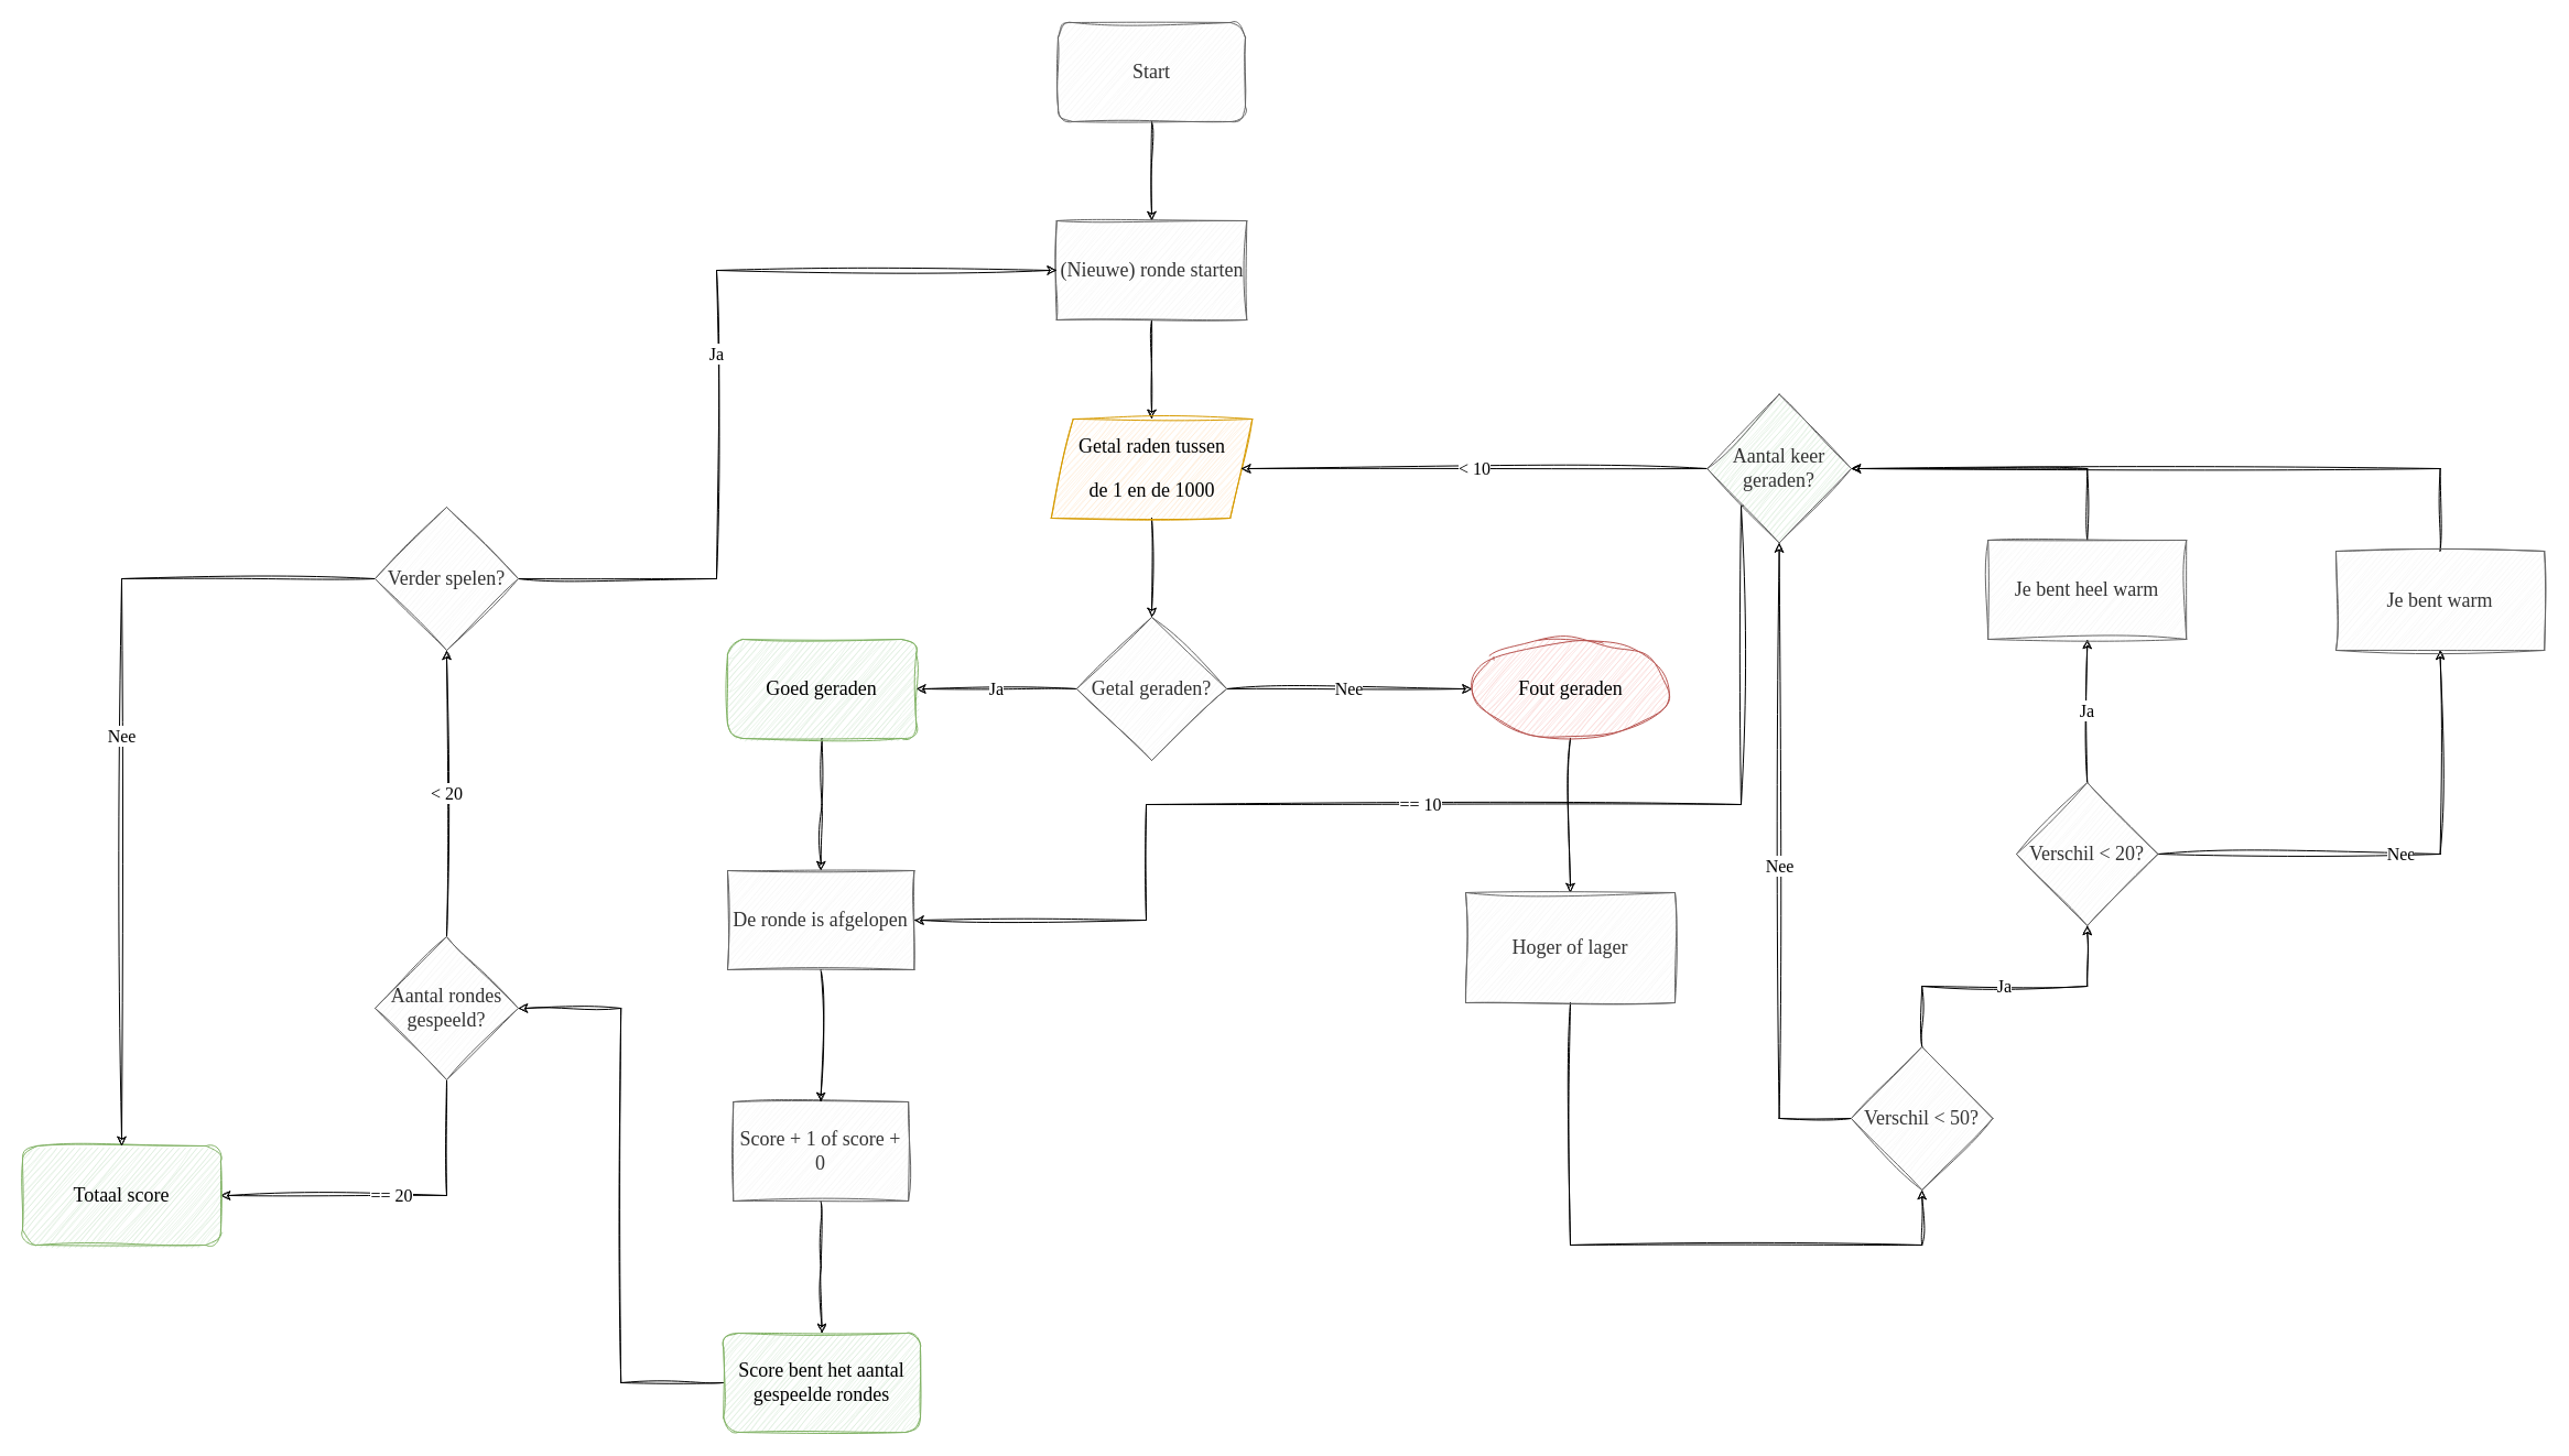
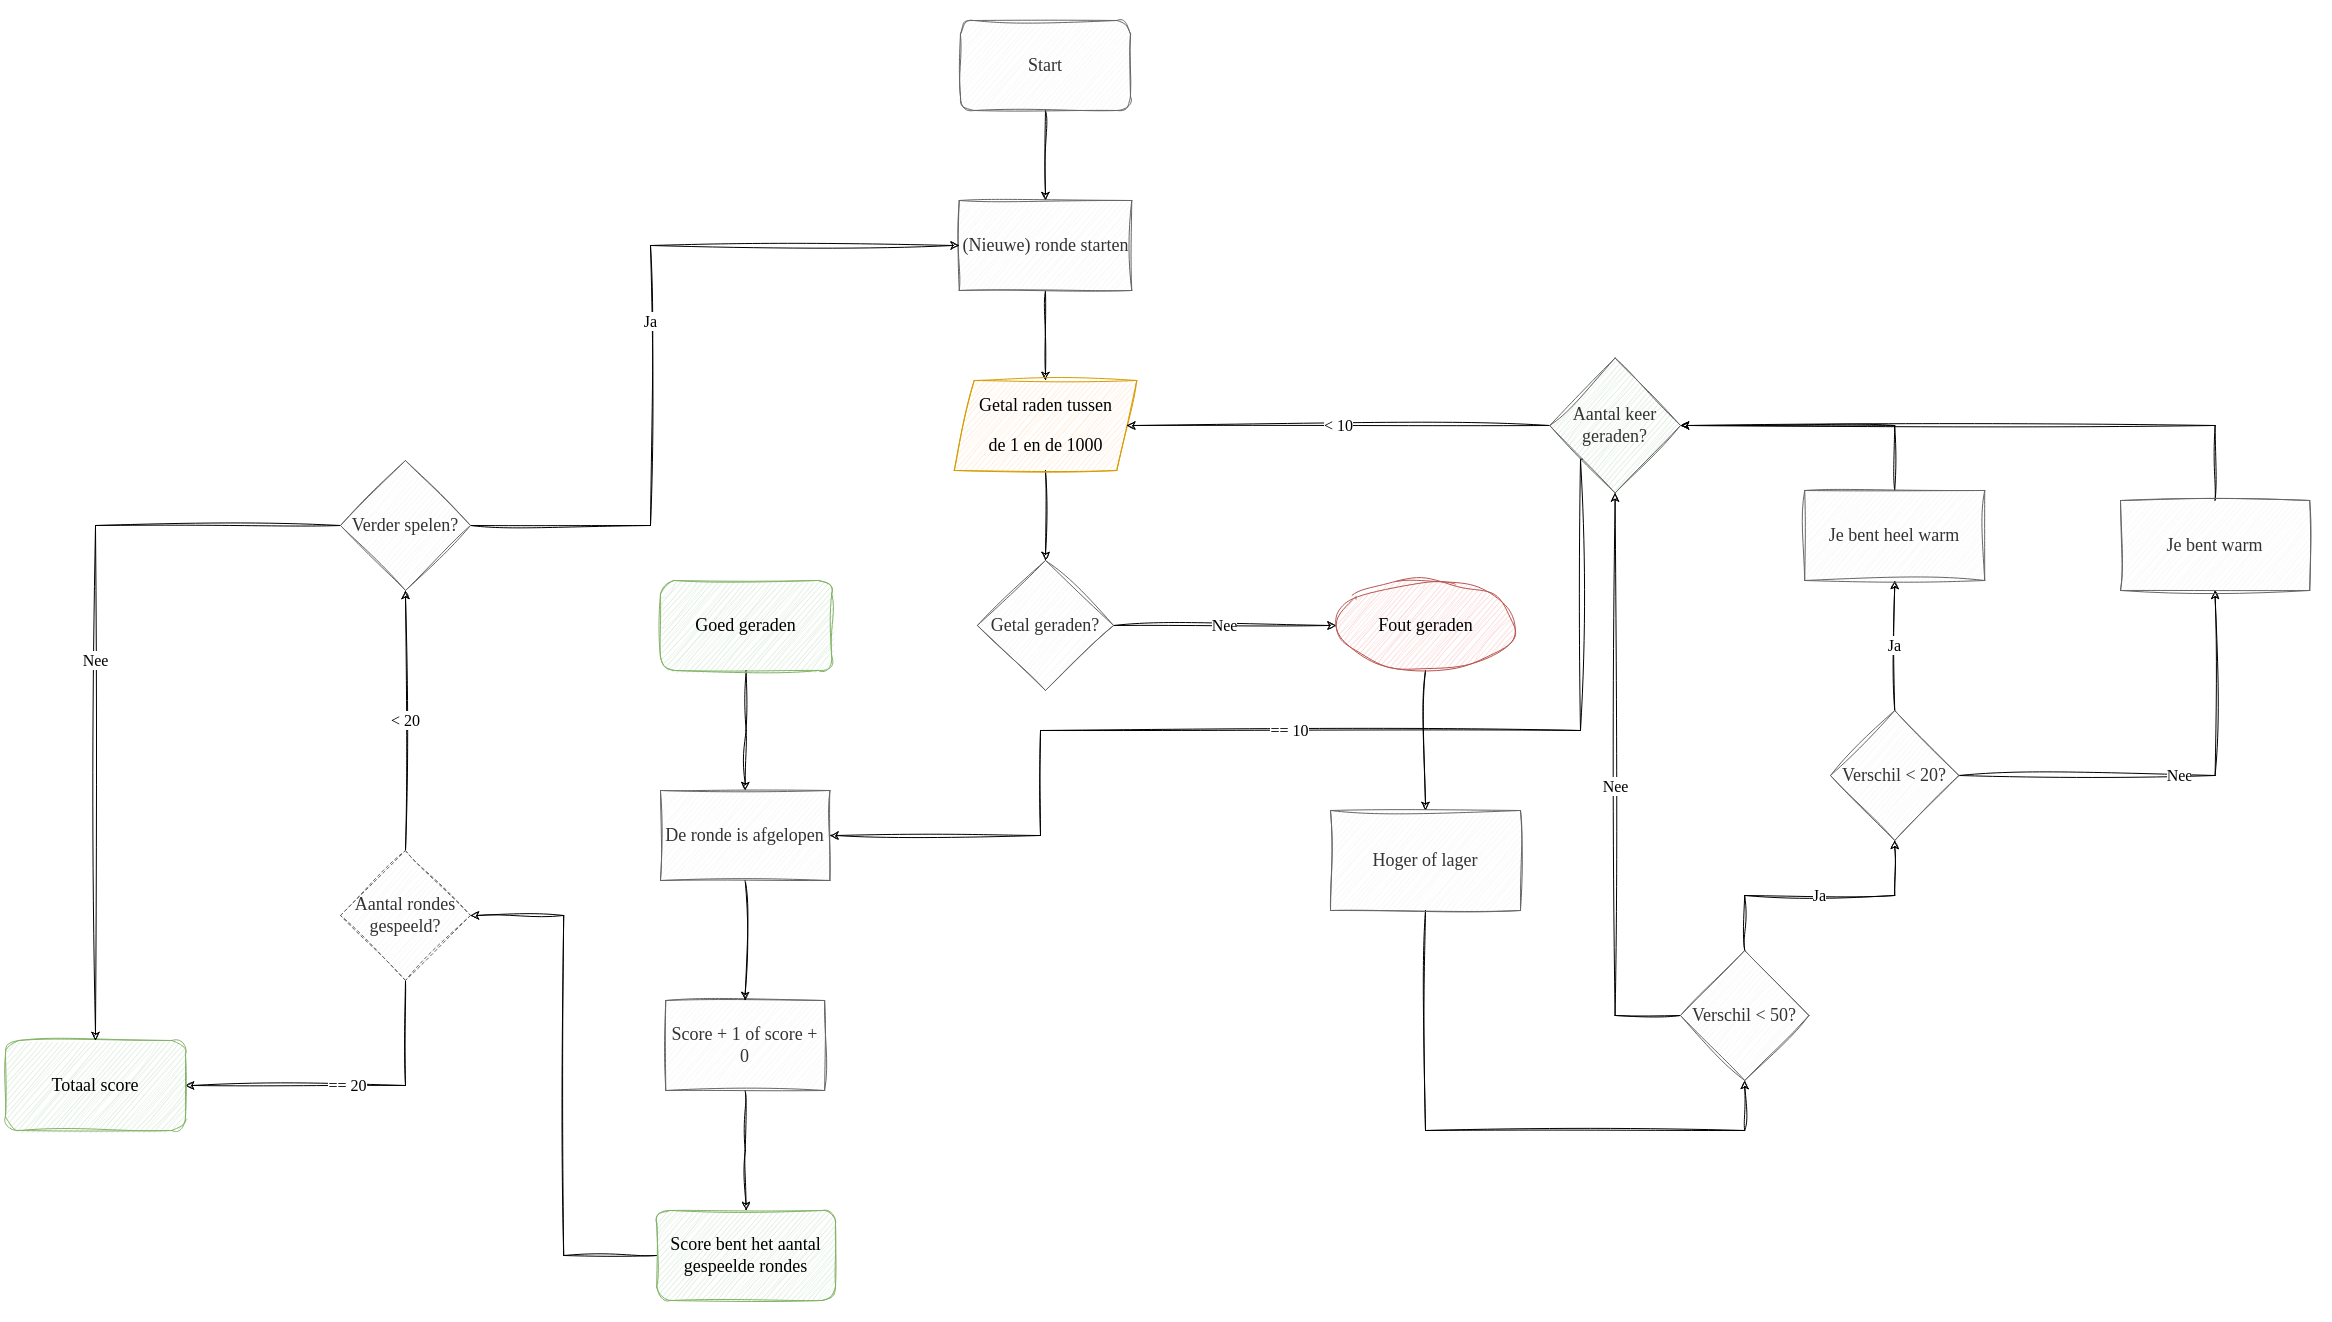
- <mxCell id="8" value="Ja" style="edgeStyle=orthogonalEdgeStyle;rounded=0;sketch=1;hachureGap=4;jiggle=2;curveFitting=1;orthogonalLoop=1;jettySize=auto;html=1;exitX=0;exitY=0.5;exitDx=0;exitDy=0;entryX=1;entryY=0.5;entryDx=0;entryDy=0;fontFamily=Architects Daughter;fontSource=https%3A%2F%2Ffonts.googleapis.com%2Fcss%3Ffamily%3DArchitects%2BDaughter;fontSize=16;" edge="1" parent="1" source="10" target="12"><mxGeometry relative="1" as="geometry" /></mxCell>
- <mxCell id="19" value="Aantal rondes gespeeld?" style="rhombus;whiteSpace=wrap;html=1;sketch=1;hachureGap=4;jiggle=2;curveFitting=1;fontFamily=Architects Daughter;fontSource=https%3A%2F%2Ffonts.googleapis.com%2Fcss%3Ffamily%3DArchitects%2BDaughter;fontSize=18;fillColor=#f5f5f5;fontColor=#333333;strokeColor=#666666;" vertex="1" parent="1"><mxGeometry x="340" y="850" width="130" height="130" as="geometry" /></mxCell>
+ <mxCell id="19" value="Aantal rondes gespeeld?" style="rhombus;whiteSpace=wrap;html=1;sketch=1;hachureGap=4;jiggle=2;curveFitting=1;fontFamily=Architects Daughter;fontSource=https%3A%2F%2Ffonts.googleapis.com%2Fcss%3Ffamily%3DArchitects%2BDaughter;fontSize=18;fillColor=#f5f5f5;fontColor=#333333;strokeColor=#666666;dashed=1;" vertex="1" parent="1"><mxGeometry x="340" y="850" width="130" height="130" as="geometry" /></mxCell>
- <mxCell id="20" value="Totaal score" style="rounded=1;whiteSpace=wrap;html=1;sketch=1;hachureGap=4;jiggle=2;curveFitting=1;fontFamily=Architects Daughter;fontSource=https%3A%2F%2Ffonts.googleapis.com%2Fcss%3Ffamily%3DArchitects%2BDaughter;fontSize=18;fillColor=#d5e8d4;strokeColor=#82b366;" vertex="1" parent="1"><mxGeometry x="20" y="1040" width="180" height="90" as="geometry" /></mxCell>
+ <mxCell id="20" value="Totaal score" style="rounded=1;whiteSpace=wrap;html=1;sketch=1;hachureGap=4;jiggle=2;curveFitting=1;fontFamily=Architects Daughter;fontSource=https%3A%2F%2Ffonts.googleapis.com%2Fcss%3Ffamily%3DArchitects%2BDaughter;fontSize=18;fillColor=#d5e8d4;strokeColor=#82b366;" vertex="1" parent="1"><mxGeometry x="5" y="1040" width="180" height="90" as="geometry" /></mxCell>
